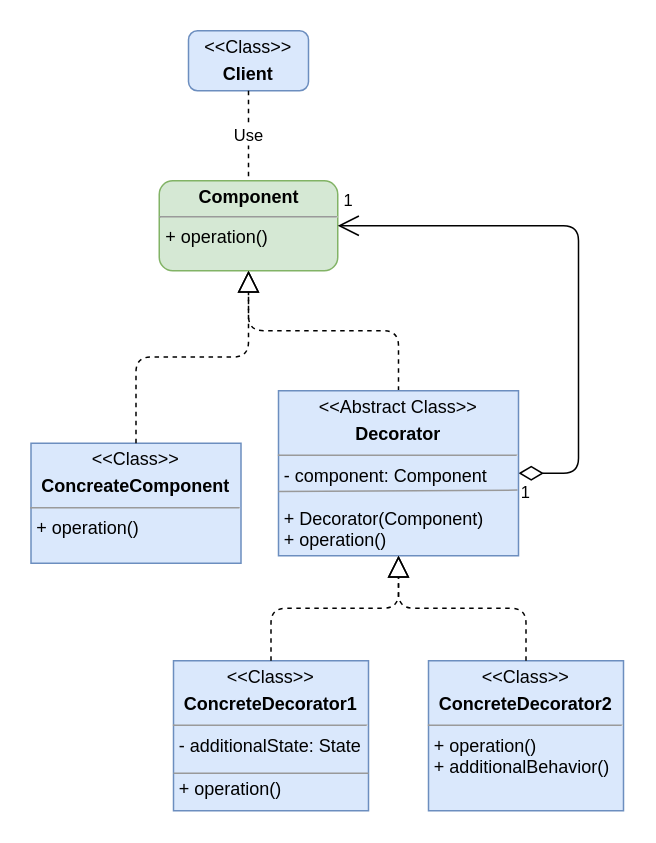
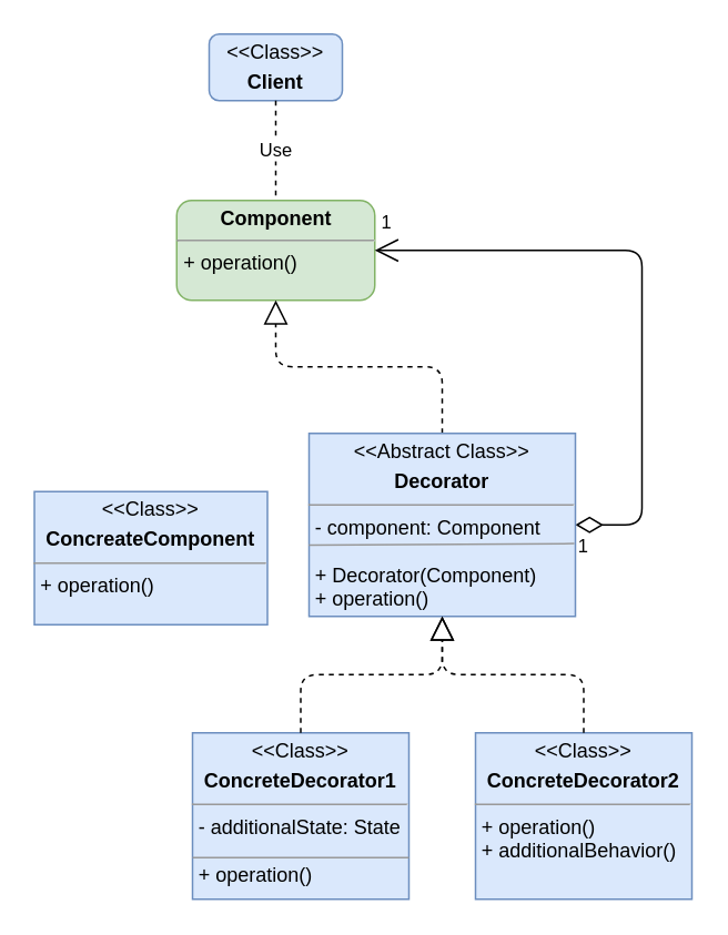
- <mxCell id="4" value="" style="endArrow=block;dashed=1;endFill=0;endSize=12;html=1;exitX=0.5;exitY=0;exitDx=0;exitDy=0;entryX=0.5;entryY=1;entryDx=0;entryDy=0;edgeStyle=orthogonalEdgeStyle;" parent="1" source="3" target="6" edge="1"><mxGeometry width="160" relative="1" as="geometry"><mxPoint x="97" y="765" as="sourcePoint" /><mxPoint x="80" y="250" as="targetPoint" /></mxGeometry></mxCell>
